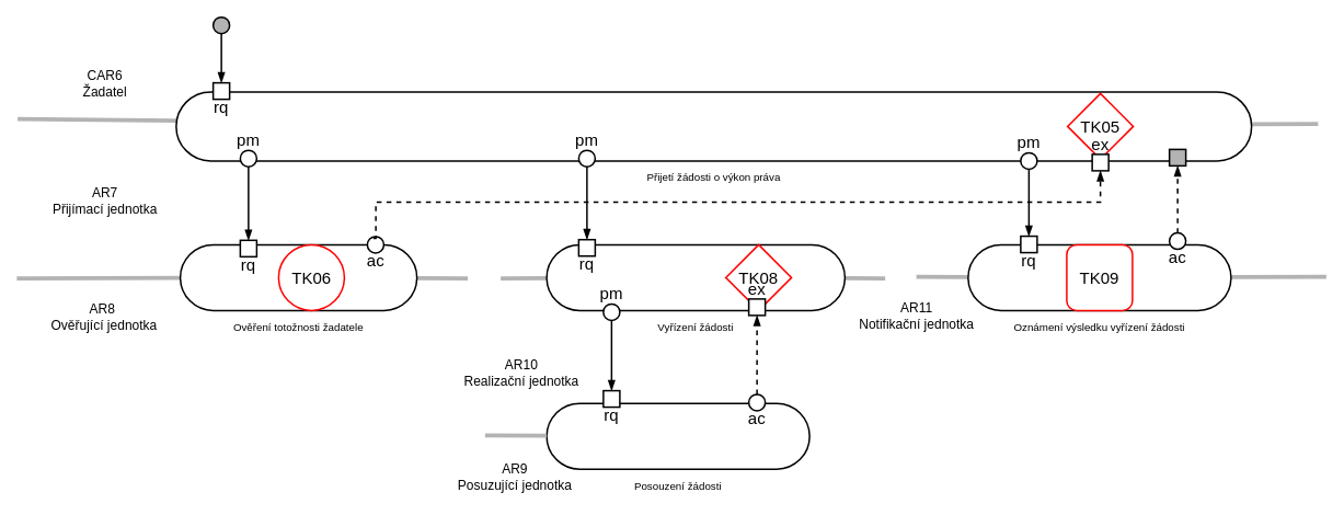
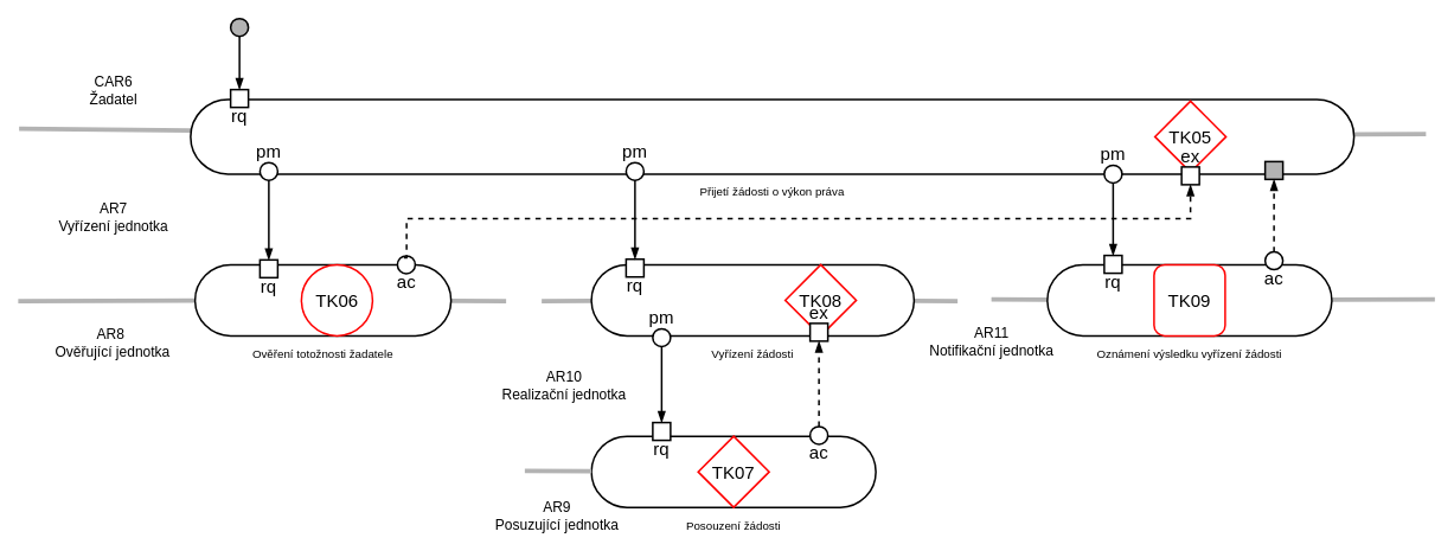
- <mxCell id="22" value="AR7&lt;div&gt;Přijímací jednotka&lt;/div&gt;" style="text;html=1;align=center;verticalAlign=middle;resizable=0;points=[];autosize=1;strokeColor=none;fillColor=none;fontSize=16;" vertex="1" parent="1"><mxGeometry x="54" y="217.5" width="145" height="50" as="geometry" /></mxCell>
+ <mxCell id="22" value="AR7&lt;div&gt;Vyřízení jednotka&lt;/div&gt;" style="text;html=1;align=center;verticalAlign=middle;resizable=0;points=[];autosize=1;strokeColor=none;fillColor=none;fontSize=16;" vertex="1" parent="1"><mxGeometry x="54" y="217.5" width="145" height="50" as="geometry" /></mxCell>
- <mxCell id="33" value="AR10&lt;div&gt;Realizační jednotka&lt;/div&gt;" style="text;html=1;align=center;verticalAlign=middle;resizable=0;points=[];autosize=1;strokeColor=none;fillColor=none;fontSize=16;" vertex="1" parent="1"><mxGeometry x="555" y="427.5" width="158" height="50" as="geometry" /></mxCell>
+ <mxCell id="33" value="AR10&lt;div&gt;Realizační jednotka&lt;/div&gt;" style="text;html=1;align=center;verticalAlign=middle;resizable=0;points=[];autosize=1;strokeColor=none;fillColor=none;fontSize=16;" vertex="1" parent="1"><mxGeometry x="555" y="407.5" width="158" height="50" as="geometry" /></mxCell>
+ <mxCell id="3" value="TK07" style="rhombus;whiteSpace=wrap;html=1;points=[[0.5,0],[0.5,1]];strokeWidth=2;strokeColor=#FF0000;fontSize=20;rotatable=0;resizable=0;" vertex="1" parent="2"><mxGeometry x="120.025" width="80" height="80" as="geometry" /></mxCell>
